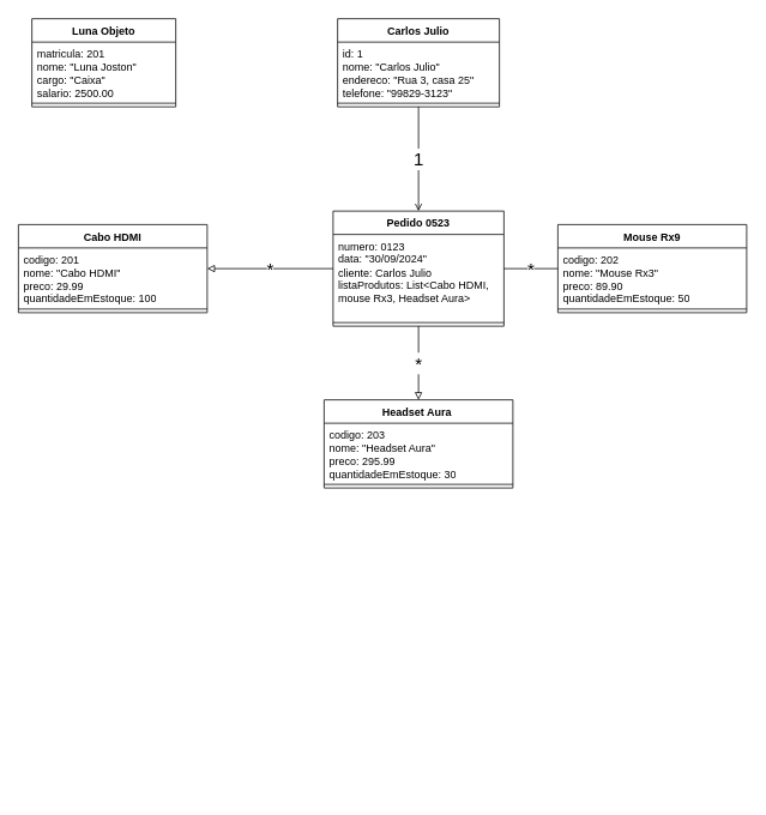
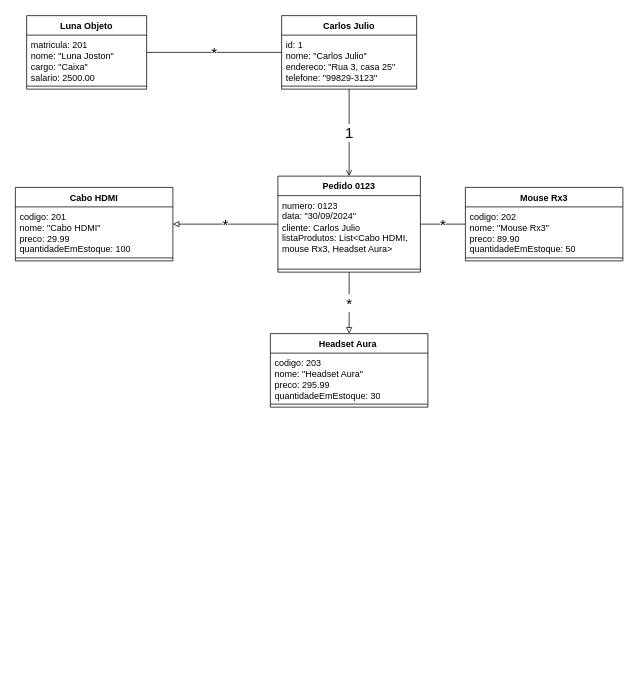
+ <mxCell id="17" value="&lt;font style=&quot;font-size: 20px;&quot;&gt;*&lt;/font&gt;" style="edgeStyle=orthogonalEdgeStyle;rounded=0;orthogonalLoop=1;jettySize=auto;html=1;endArrow=none;endFill=0;" edge="1" parent="1" source="18" target="14"><mxGeometry relative="1" as="geometry"><mxPoint as="offset" /></mxGeometry></mxCell>
- <mxCell id="22" value="Pedido 0523" style="swimlane;fontStyle=1;align=center;verticalAlign=top;childLayout=stackLayout;horizontal=1;startSize=26;horizontalStack=0;resizeParent=1;resizeParentMax=0;resizeLast=0;collapsible=1;marginBottom=0;whiteSpace=wrap;html=1;" vertex="1" parent="1"><mxGeometry x="370" y="234" width="190" height="128" as="geometry" /></mxCell>
+ <mxCell id="22" value="Pedido 0123" style="swimlane;fontStyle=1;align=center;verticalAlign=top;childLayout=stackLayout;horizontal=1;startSize=26;horizontalStack=0;resizeParent=1;resizeParentMax=0;resizeLast=0;collapsible=1;marginBottom=0;whiteSpace=wrap;html=1;" vertex="1" parent="1"><mxGeometry x="370" y="234" width="190" height="128" as="geometry" /></mxCell>
- <mxCell id="25" value="Mouse Rx9" style="swimlane;fontStyle=1;align=center;verticalAlign=top;childLayout=stackLayout;horizontal=1;startSize=26;horizontalStack=0;resizeParent=1;resizeParentMax=0;resizeLast=0;collapsible=1;marginBottom=0;whiteSpace=wrap;html=1;" vertex="1" parent="1"><mxGeometry x="620" y="249" width="210" height="98" as="geometry" /></mxCell>
+ <mxCell id="25" value="Mouse Rx3" style="swimlane;fontStyle=1;align=center;verticalAlign=top;childLayout=stackLayout;horizontal=1;startSize=26;horizontalStack=0;resizeParent=1;resizeParentMax=0;resizeLast=0;collapsible=1;marginBottom=0;whiteSpace=wrap;html=1;" vertex="1" parent="1"><mxGeometry x="620" y="249" width="210" height="98" as="geometry" /></mxCell>
